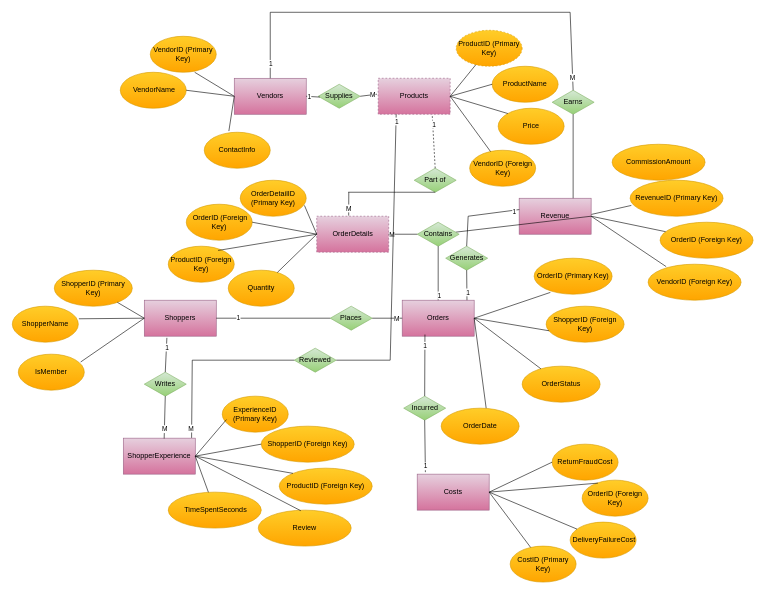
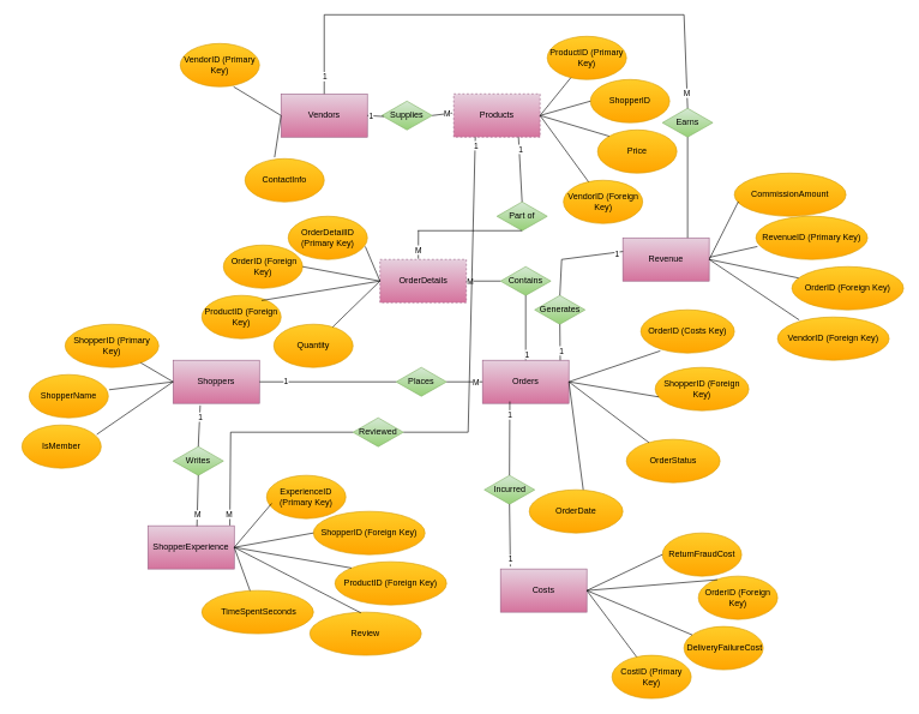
- <mxCell id="8" value="ProductID (Primary Key)" style="ellipse;whiteSpace=wrap;html=1;fillColor=#ffcd28;strokeColor=#d79b00;gradientColor=#ffa500;dashed=1;" vertex="1" parent="1"><mxGeometry x="760" y="50" width="110" height="60" as="geometry" /></mxCell>
+ <mxCell id="8" value="ProductID (Primary Key)" style="ellipse;whiteSpace=wrap;html=1;fillColor=#ffcd28;strokeColor=#d79b00;gradientColor=#ffa500;" vertex="1" parent="1"><mxGeometry x="760" y="50" width="110" height="60" as="geometry" /></mxCell>
- <mxCell id="10" value="ProductName" style="ellipse;whiteSpace=wrap;html=1;fillColor=#ffcd28;strokeColor=#d79b00;gradientColor=#ffa500;" vertex="1" parent="1"><mxGeometry x="820" y="110" width="110" height="60" as="geometry" /></mxCell>
+ <mxCell id="10" value="ShopperID" style="ellipse;whiteSpace=wrap;html=1;fillColor=#ffcd28;strokeColor=#d79b00;gradientColor=#ffa500;" vertex="1" parent="1"><mxGeometry x="820" y="110" width="110" height="60" as="geometry" /></mxCell>
- <mxCell id="5" value="&amp;nbsp;VendorName" style="ellipse;whiteSpace=wrap;html=1;fillColor=#ffcd28;strokeColor=#d79b00;gradientColor=#ffa500;" vertex="1" parent="1"><mxGeometry x="200" y="120" width="110" height="60" as="geometry" /></mxCell>
- <mxCell id="44" value="" style="endArrow=none;html=1;rounded=0;entryX=1;entryY=0.5;entryDx=0;entryDy=0;exitX=0;exitY=0.5;exitDx=0;exitDy=0;" edge="1" parent="1" source="2" target="5"><mxGeometry width="50" height="50" relative="1" as="geometry"><mxPoint x="500" y="160" as="sourcePoint" /><mxPoint x="417" y="245" as="targetPoint" /></mxGeometry></mxCell>
- <mxCell id="88" value="" style="endArrow=none;html=1;rounded=0;entryX=0.75;entryY=1;entryDx=0;entryDy=0;exitX=0.5;exitY=0;exitDx=0;exitDy=0;dashed=1;" edge="1" parent="1" source="87" target="7"><mxGeometry width="50" height="50" relative="1" as="geometry"><mxPoint x="500" y="340" as="sourcePoint" /><mxPoint x="550" y="290" as="targetPoint" /></mxGeometry></mxCell>
+ <mxCell id="88" value="" style="endArrow=none;html=1;rounded=0;entryX=0.75;entryY=1;entryDx=0;entryDy=0;exitX=0.5;exitY=0;exitDx=0;exitDy=0;" edge="1" parent="1" source="87" target="7"><mxGeometry width="50" height="50" relative="1" as="geometry"><mxPoint x="500" y="340" as="sourcePoint" /><mxPoint x="550" y="290" as="targetPoint" /></mxGeometry></mxCell>
- <mxCell id="72" value="" style="endArrow=none;html=1;rounded=0;exitX=1;exitY=0.5;exitDx=0;exitDy=0;" edge="1" parent="1" source="37" target="82"><mxGeometry width="50" height="50" relative="1" as="geometry"><mxPoint x="790" y="1263" as="sourcePoint" /><mxPoint x="865" y="1317" as="targetPoint" /></mxGeometry></mxCell>
+ <mxCell id="72" value="" style="endArrow=none;html=1;rounded=0;exitX=1;exitY=0.5;exitDx=0;exitDy=0;entryX=0.036;entryY=0.66;entryDx=0;entryDy=0;entryPerimeter=0;" edge="1" parent="1" source="37" target="41"><mxGeometry width="50" height="50" relative="1" as="geometry"><mxPoint x="790" y="1263" as="sourcePoint" /><mxPoint x="865" y="1317" as="targetPoint" /></mxGeometry></mxCell>
- <mxCell id="17" value="OrderID (Primary Key)" style="ellipse;whiteSpace=wrap;html=1;fillColor=#ffcd28;strokeColor=#d79b00;gradientColor=#ffa500;" vertex="1" parent="1"><mxGeometry x="890" y="430" width="130" height="60" as="geometry" /></mxCell>
+ <mxCell id="17" value="OrderID (Costs Key)" style="ellipse;whiteSpace=wrap;html=1;fillColor=#ffcd28;strokeColor=#d79b00;gradientColor=#ffa500;" vertex="1" parent="1"><mxGeometry x="890" y="430" width="130" height="60" as="geometry" /></mxCell>
- <mxCell id="15" value="ShopperName" style="ellipse;whiteSpace=wrap;html=1;fillColor=#ffcd28;strokeColor=#d79b00;gradientColor=#ffa500;" vertex="1" parent="1"><mxGeometry x="20" y="510" width="110" height="60" as="geometry" /></mxCell>
+ <mxCell id="15" value="ShopperName" style="ellipse;whiteSpace=wrap;html=1;fillColor=#ffcd28;strokeColor=#d79b00;gradientColor=#ffa500;" vertex="1" parent="1"><mxGeometry x="40" y="520" width="110" height="60" as="geometry" /></mxCell>
